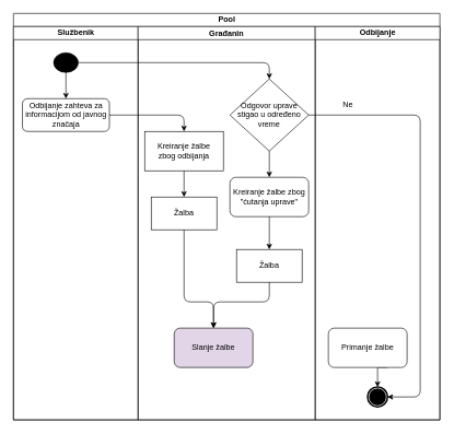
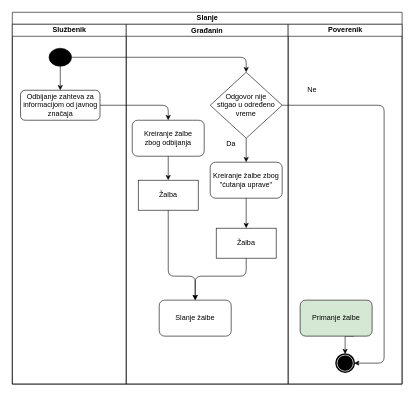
- <mxCell id="2" value="Pool" style="swimlane;html=1;childLayout=stackLayout;resizeParent=1;resizeParentMax=0;startSize=20;" parent="1" vertex="1"><mxGeometry x="20" y="20" width="650" height="620" as="geometry" /></mxCell>
+ <mxCell id="2" value="Slanje" style="swimlane;html=1;childLayout=stackLayout;resizeParent=1;resizeParentMax=0;startSize=20;" parent="1" vertex="1"><mxGeometry x="20" y="20" width="650" height="620" as="geometry" /></mxCell>
- <mxCell id="20" value="Odbijanje" style="swimlane;html=1;startSize=20;" parent="2" vertex="1"><mxGeometry x="460" y="20" width="190" height="600" as="geometry" /></mxCell>
+ <mxCell id="20" value="Poverenik" style="swimlane;html=1;startSize=20;" parent="2" vertex="1"><mxGeometry x="460" y="20" width="190" height="600" as="geometry" /></mxCell>
- <mxCell id="24" value="Ne" style="text;html=1;strokeColor=none;fillColor=none;align=center;verticalAlign=middle;whiteSpace=wrap;rounded=0;" parent="20" vertex="1"><mxGeometry x="30" y="110" width="40" height="20" as="geometry" /></mxCell>
+ <mxCell id="24" value="Ne" style="text;html=1;strokeColor=none;fillColor=none;align=center;verticalAlign=middle;whiteSpace=wrap;rounded=0;" parent="20" vertex="1"><mxGeometry x="20" y="100" width="40" height="20" as="geometry" /></mxCell>
- <mxCell id="13" value="Odgovor uprave &lt;br&gt;stigao&amp;nbsp;u određeno &lt;br&gt;vreme" style="rhombus;whiteSpace=wrap;html=1;" parent="7" vertex="1"><mxGeometry x="140" y="80" width="120" height="110" as="geometry" /></mxCell>
+ <mxCell id="13" value="Odgovor nije &lt;br&gt;stigao&amp;nbsp;u određeno &lt;br&gt;vreme" style="rhombus;whiteSpace=wrap;html=1;" parent="7" vertex="1"><mxGeometry x="140" y="80" width="120" height="110" as="geometry" /></mxCell>
- <mxCell id="8" value="Kreiranje žalbe&lt;br&gt;zbog odbijanja" style="whiteSpace=wrap;html=1;fillColor=#FFFFFF;align=center;rounded=0;" parent="7" vertex="1"><mxGeometry x="10" y="160" width="120" height="60" as="geometry" /></mxCell>
+ <mxCell id="8" value="Kreiranje žalbe&lt;br&gt;zbog odbijanja" style="rounded=1;whiteSpace=wrap;html=1;fillColor=#FFFFFF;align=center;" parent="7" vertex="1"><mxGeometry x="10" y="160" width="120" height="60" as="geometry" /></mxCell>
+ <mxCell id="17" value="Da" style="text;html=1;strokeColor=none;fillColor=none;align=center;verticalAlign=middle;whiteSpace=wrap;rounded=0;" parent="7" vertex="1"><mxGeometry x="155" y="190" width="40" height="20" as="geometry" /></mxCell>
- <mxCell id="10" value="Slanje žalbe" style="rounded=1;whiteSpace=wrap;html=1;fillColor=#e1d5e7;align=center;" parent="7" vertex="1"><mxGeometry x="55" y="460" width="120" height="60" as="geometry" /></mxCell>
+ <mxCell id="10" value="Slanje žalbe" style="rounded=1;whiteSpace=wrap;html=1;fillColor=#FFFFFF;align=center;" parent="7" vertex="1"><mxGeometry x="55" y="460" width="120" height="60" as="geometry" /></mxCell>
- <mxCell id="22" value="Primanje žalbe" style="rounded=1;whiteSpace=wrap;html=1;" parent="20" vertex="1"><mxGeometry x="20" y="460" width="120" height="60" as="geometry" /></mxCell>
+ <mxCell id="22" value="Primanje žalbe" style="rounded=1;whiteSpace=wrap;html=1;fillColor=#d5e8d4;" parent="20" vertex="1"><mxGeometry x="20" y="460" width="120" height="60" as="geometry" /></mxCell>
